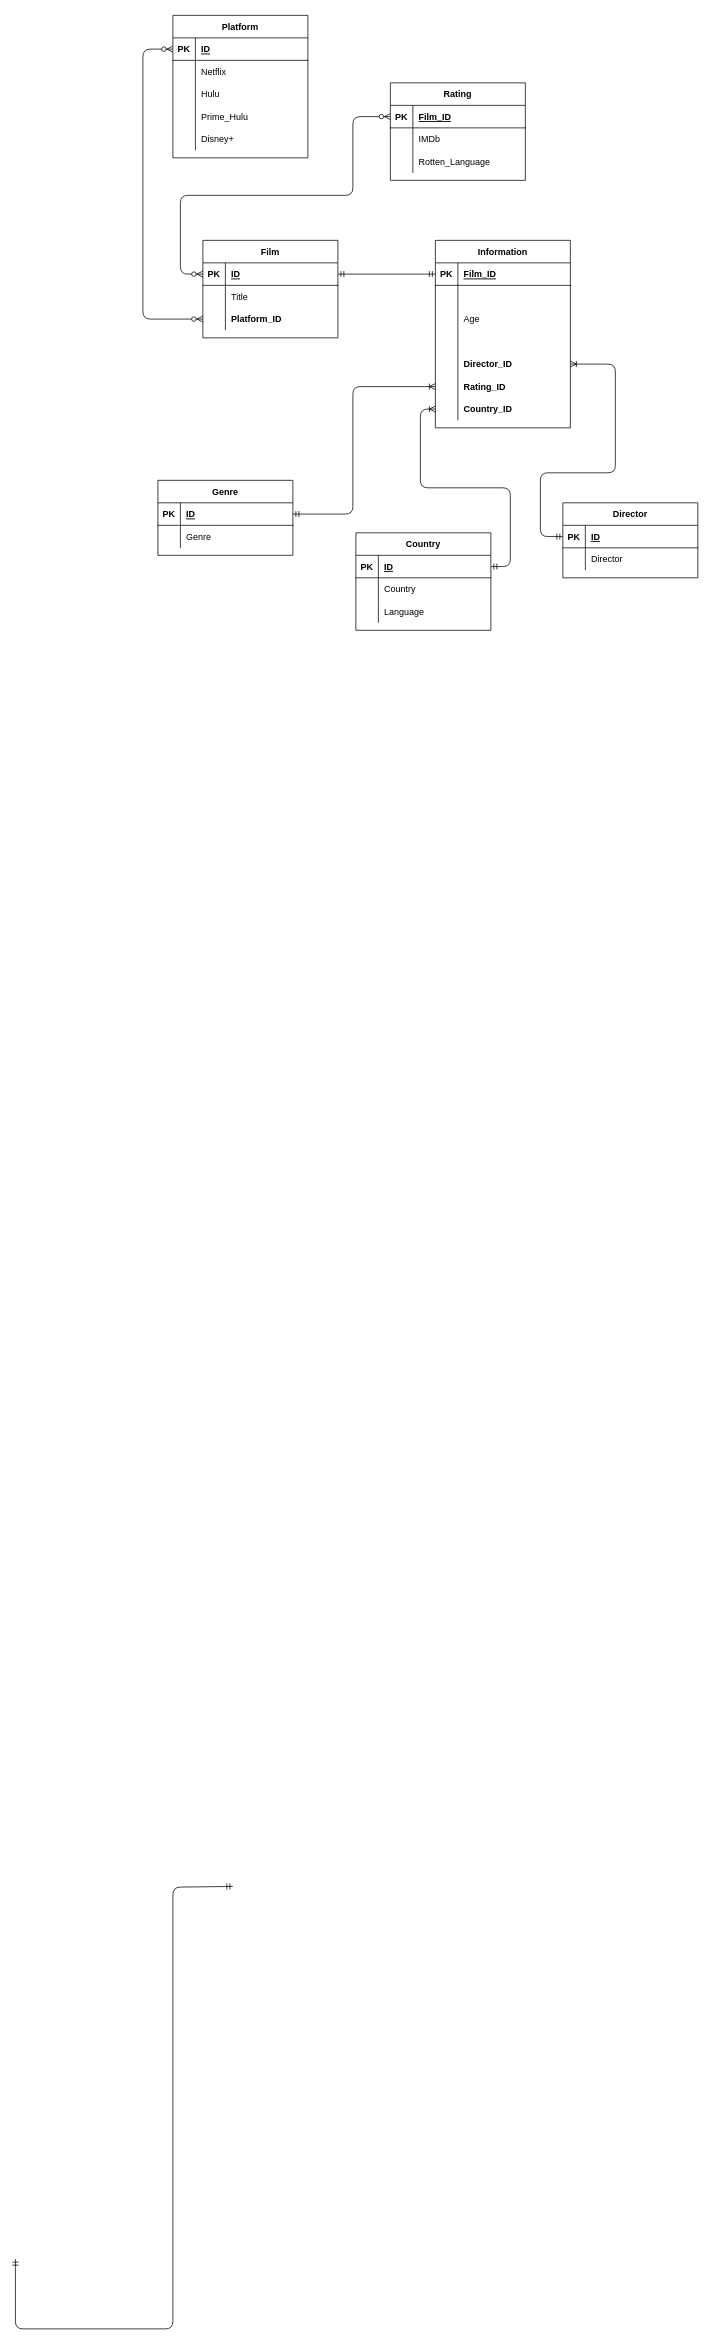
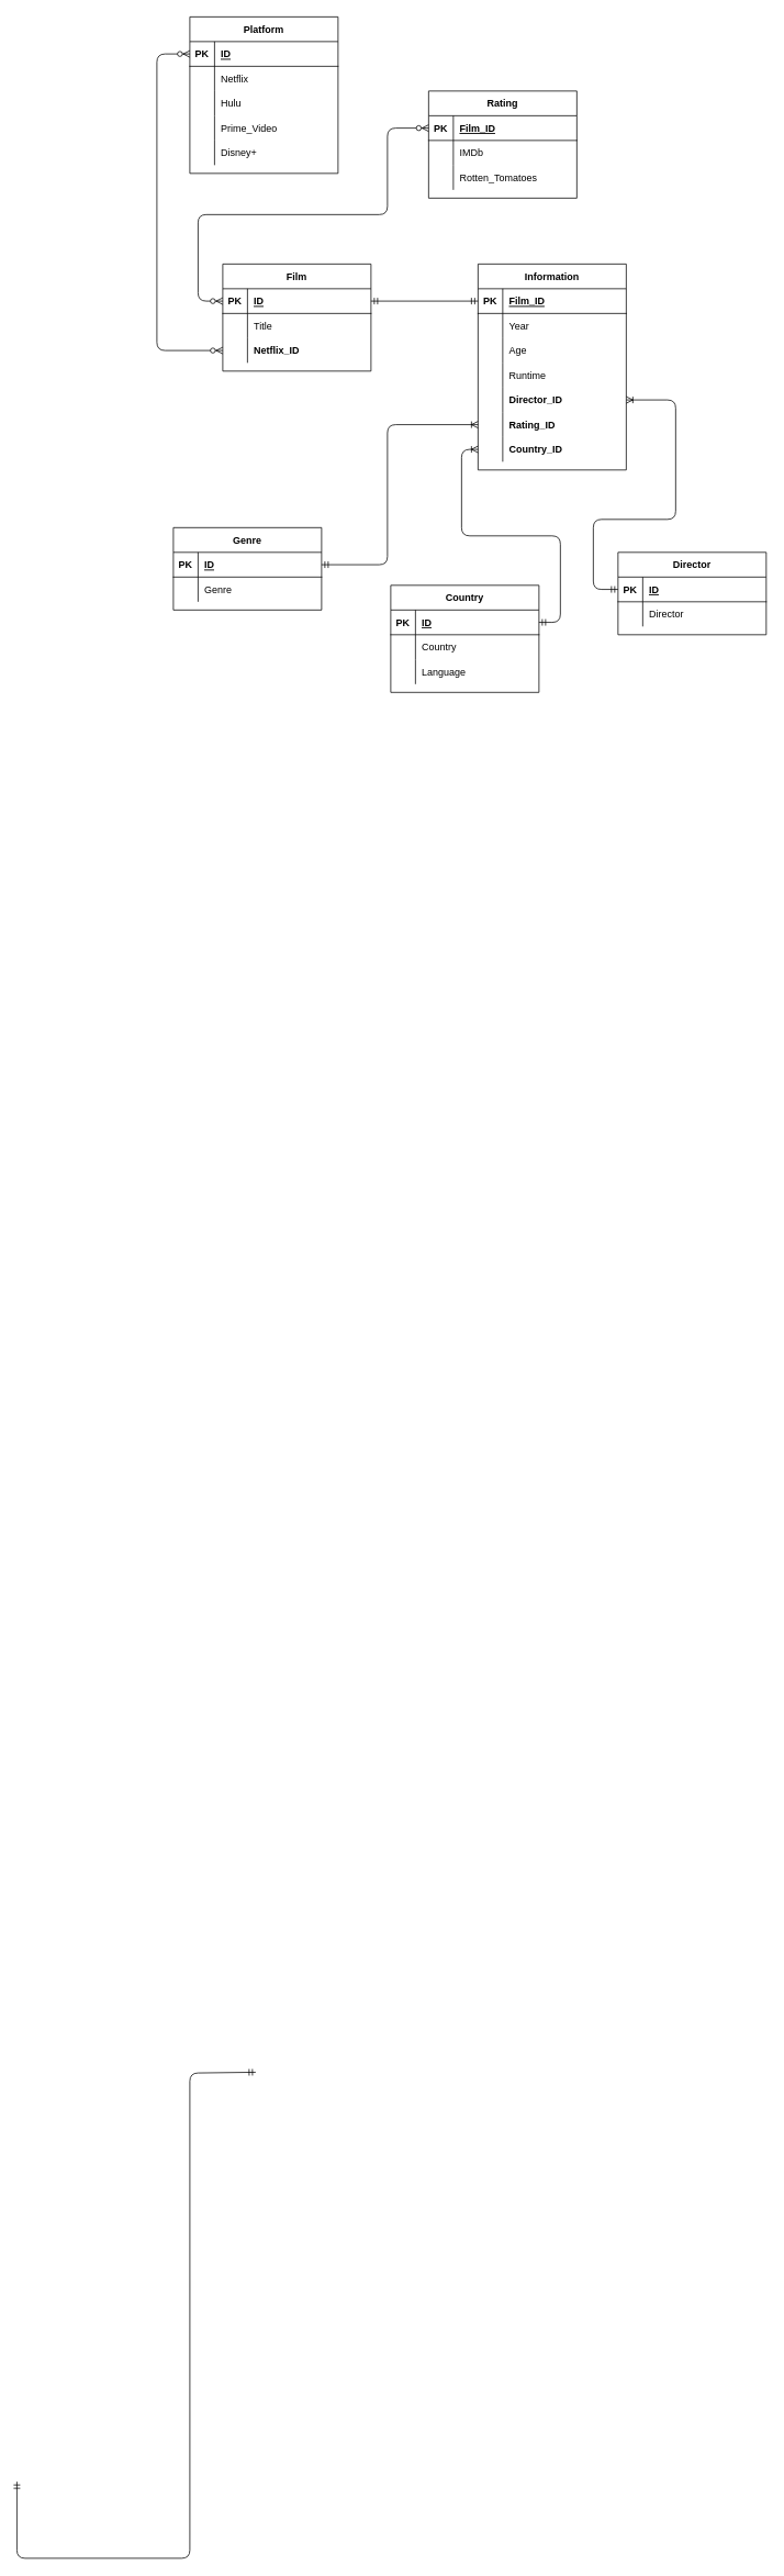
- <mxCell id="59" value="Prime_Hulu" style="shape=partialRectangle;connectable=0;fillColor=none;top=0;left=0;bottom=0;right=0;align=left;spacingLeft=6;overflow=hidden;" vertex="1" parent="57"><mxGeometry x="30" width="150" height="30" as="geometry" /></mxCell>
+ <mxCell id="59" value="Prime_Video" style="shape=partialRectangle;connectable=0;fillColor=none;top=0;left=0;bottom=0;right=0;align=left;spacingLeft=6;overflow=hidden;" vertex="1" parent="57"><mxGeometry x="30" width="150" height="30" as="geometry" /></mxCell>
- <mxCell id="46" value="Rotten_Language" style="shape=partialRectangle;connectable=0;fillColor=none;top=0;left=0;bottom=0;right=0;align=left;spacingLeft=6;overflow=hidden;" vertex="1" parent="44"><mxGeometry x="30" width="150" height="30" as="geometry" /></mxCell>
+ <mxCell id="46" value="Rotten_Tomatoes" style="shape=partialRectangle;connectable=0;fillColor=none;top=0;left=0;bottom=0;right=0;align=left;spacingLeft=6;overflow=hidden;" vertex="1" parent="44"><mxGeometry x="30" width="150" height="30" as="geometry" /></mxCell>
+ <mxCell id="69" value="Year" style="shape=partialRectangle;connectable=0;fillColor=none;top=0;left=0;bottom=0;right=0;align=left;spacingLeft=6;overflow=hidden;" vertex="1" parent="67"><mxGeometry x="30" width="150" height="30" as="geometry" /></mxCell>
- <mxCell id="12" value="Platform_ID" style="shape=partialRectangle;connectable=0;fillColor=none;top=0;left=0;bottom=0;right=0;align=left;spacingLeft=6;overflow=hidden;fontStyle=1" vertex="1" parent="10"><mxGeometry x="30" width="150" height="30" as="geometry" /></mxCell>
+ <mxCell id="12" value="Netflix_ID" style="shape=partialRectangle;connectable=0;fillColor=none;top=0;left=0;bottom=0;right=0;align=left;spacingLeft=6;overflow=hidden;fontStyle=1" vertex="1" parent="10"><mxGeometry x="30" width="150" height="30" as="geometry" /></mxCell>
+ <mxCell id="75" value="Runtime" style="shape=partialRectangle;connectable=0;fillColor=none;top=0;left=0;bottom=0;right=0;align=left;spacingLeft=6;overflow=hidden;" vertex="1" parent="73"><mxGeometry x="30" width="150" height="30" as="geometry" /></mxCell>
